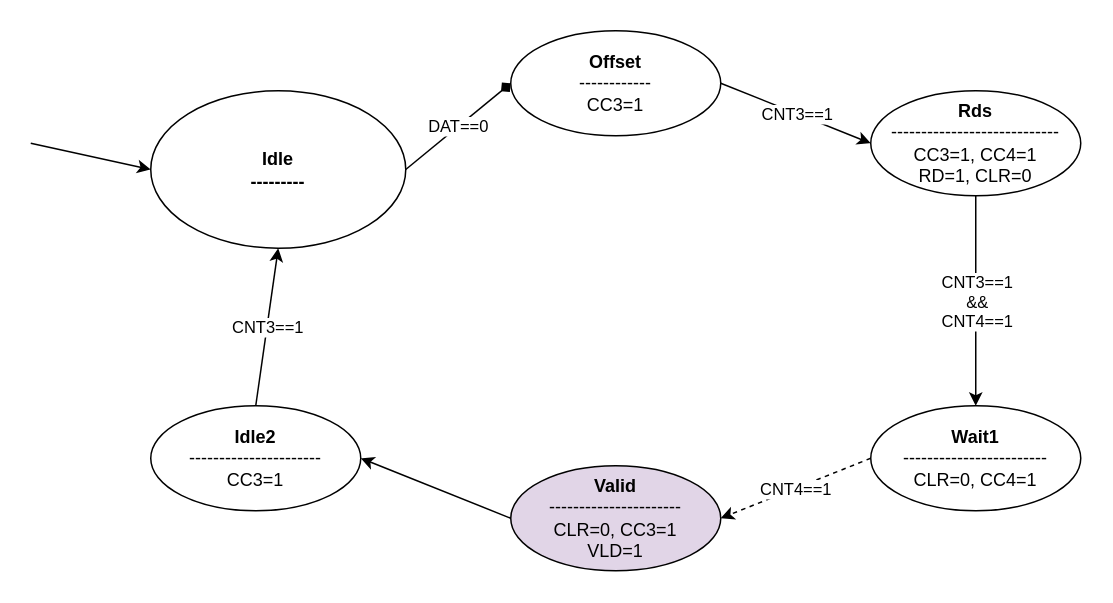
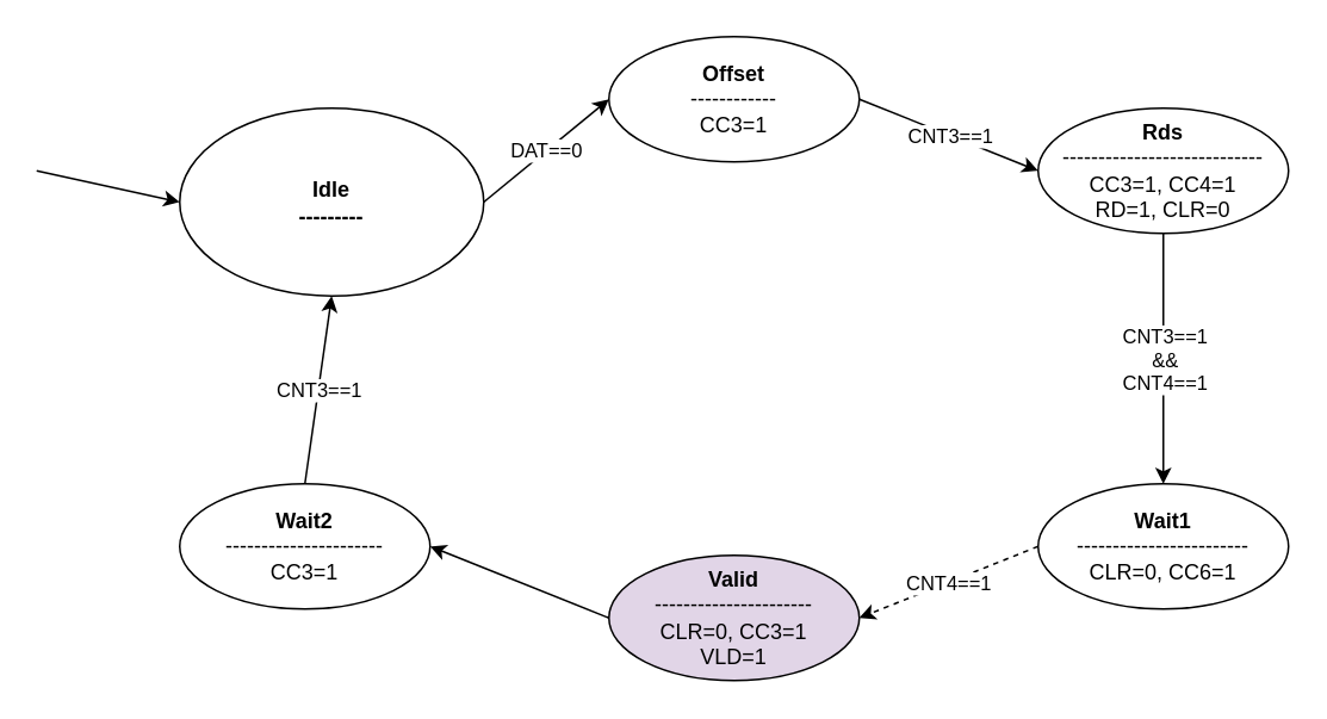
- <mxCell id="9" value="" style="endArrow=diamond;html=1;rounded=0;exitX=1;exitY=0.5;exitDx=0;exitDy=0;entryX=0;entryY=0.5;entryDx=0;entryDy=0;" parent="1" source="2" target="3" edge="1"><mxGeometry relative="1" as="geometry"><mxPoint x="340" y="320" as="sourcePoint" /><mxPoint x="440" y="320" as="targetPoint" /></mxGeometry></mxCell>
+ <mxCell id="9" value="" style="endArrow=classic;html=1;rounded=0;exitX=1;exitY=0.5;exitDx=0;exitDy=0;entryX=0;entryY=0.5;entryDx=0;entryDy=0;" parent="1" source="2" target="3" edge="1"><mxGeometry relative="1" as="geometry"><mxPoint x="340" y="320" as="sourcePoint" /><mxPoint x="440" y="320" as="targetPoint" /></mxGeometry></mxCell>
- <mxCell id="7" value="&lt;b&gt;Idle2&lt;br&gt;&lt;/b&gt;----------------------&lt;br&gt;CC3=1" style="ellipse;whiteSpace=wrap;html=1;" parent="1" vertex="1"><mxGeometry x="100" y="270" width="140" height="70" as="geometry" /></mxCell>
+ <mxCell id="7" value="&lt;b&gt;Wait2&lt;br&gt;&lt;/b&gt;----------------------&lt;br&gt;CC3=1" style="ellipse;whiteSpace=wrap;html=1;" parent="1" vertex="1"><mxGeometry x="100" y="270" width="140" height="70" as="geometry" /></mxCell>
- <mxCell id="5" value="&lt;b&gt;Wait1&lt;/b&gt;&lt;br&gt;------------------------&lt;br&gt;CLR=0, CC4=1" style="ellipse;whiteSpace=wrap;html=1;" parent="1" vertex="1"><mxGeometry x="580" y="270" width="140" height="70" as="geometry" /></mxCell>
+ <mxCell id="5" value="&lt;b&gt;Wait1&lt;/b&gt;&lt;br&gt;------------------------&lt;br&gt;CLR=0, CC6=1" style="ellipse;whiteSpace=wrap;html=1;" parent="1" vertex="1"><mxGeometry x="580" y="270" width="140" height="70" as="geometry" /></mxCell>
